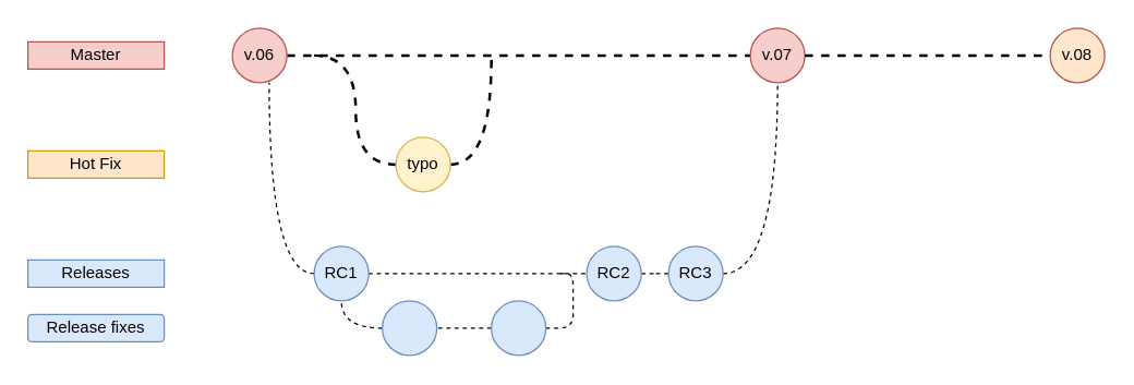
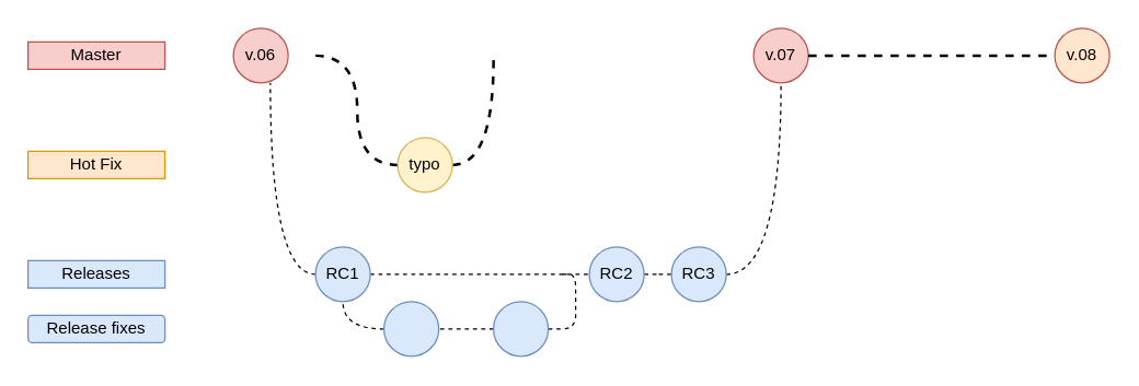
- <mxCell id="2" value="" style="edgeStyle=orthogonalEdgeStyle;orthogonalLoop=1;jettySize=auto;html=1;fontFamily=Helvetica;fontSize=12;fontColor=default;rounded=0;dashed=1;strokeWidth=2;endArrow=none;endFill=0;" edge="1" parent="1" source="4" target="5"><mxGeometry relative="1" as="geometry" /></mxCell>
